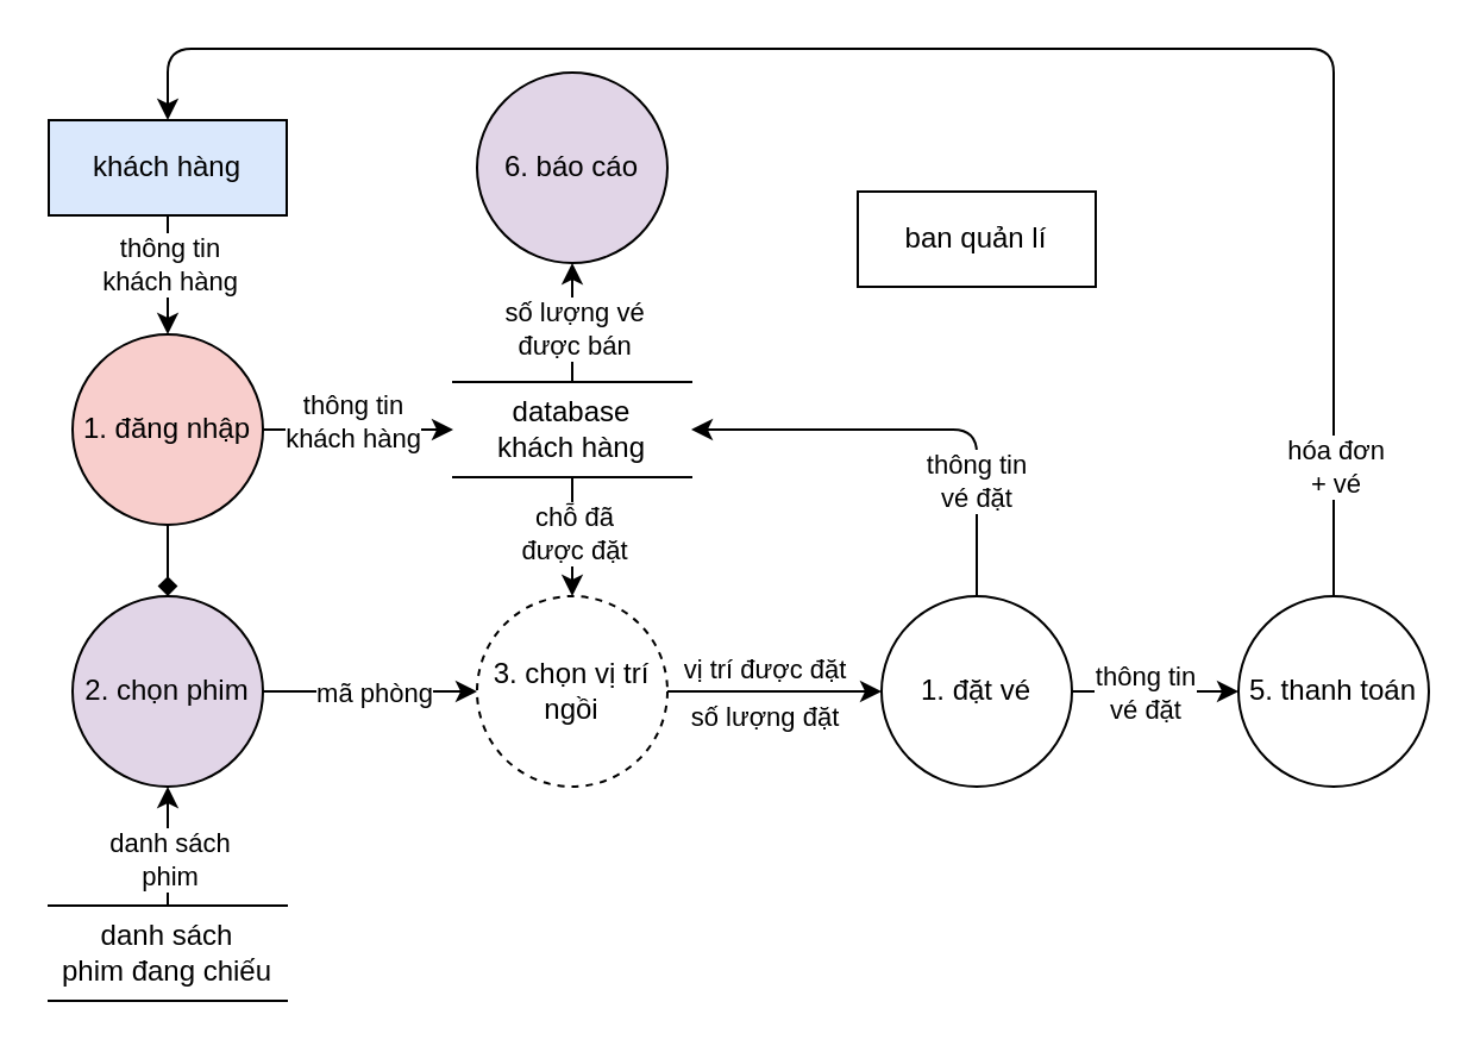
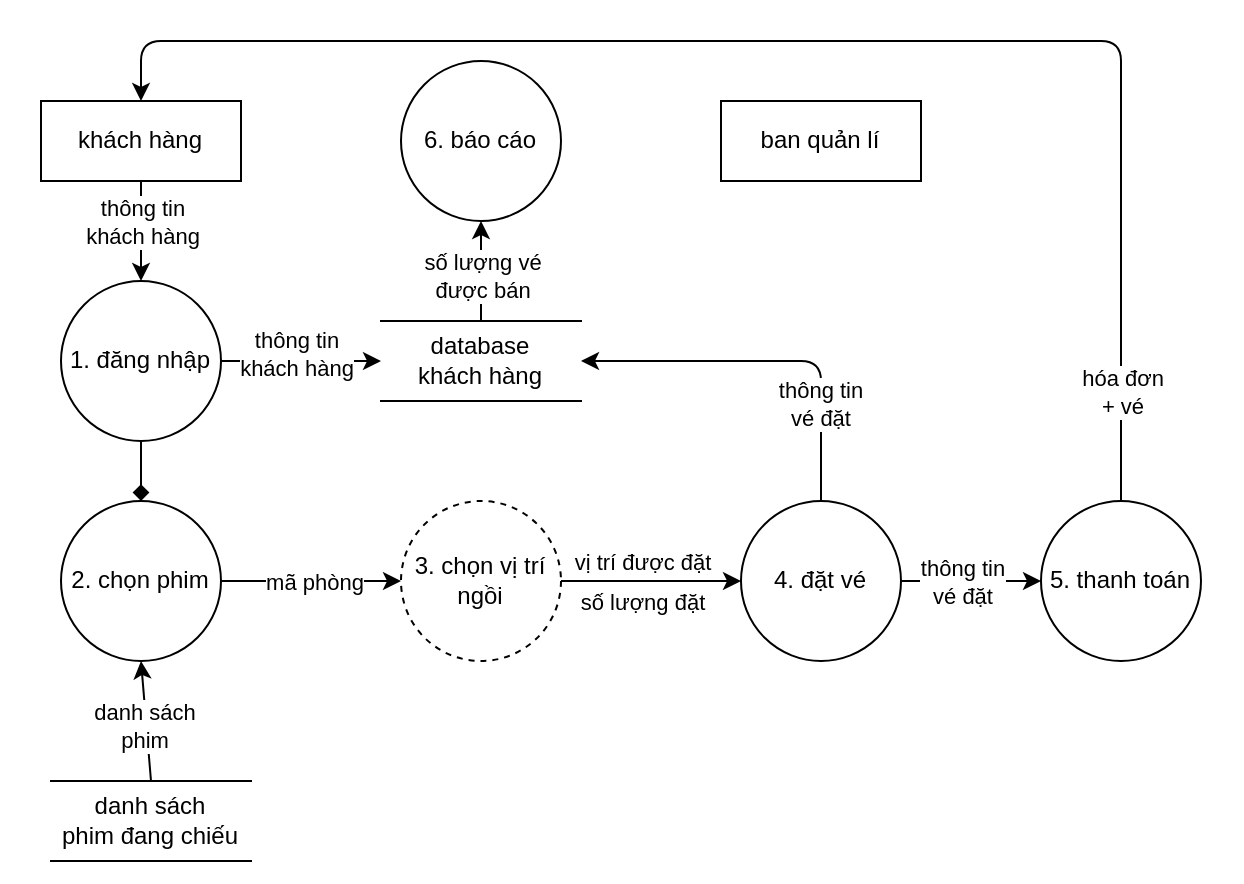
- <mxCell id="3" value="khách hàng" style="rounded=0;whiteSpace=wrap;html=1;fillColor=#dae8fc;" parent="1" vertex="1"><mxGeometry x="20" y="50" width="100" height="40" as="geometry" /></mxCell>
+ <mxCell id="3" value="khách hàng" style="rounded=0;whiteSpace=wrap;html=1;" parent="1" vertex="1"><mxGeometry x="20" y="50" width="100" height="40" as="geometry" /></mxCell>
- <mxCell id="25" value="6. báo cáo" style="ellipse;whiteSpace=wrap;html=1;aspect=fixed;shadow=0;fillColor=#e1d5e7;" parent="1" vertex="1"><mxGeometry x="200" y="30" width="80" height="80" as="geometry" /></mxCell>
+ <mxCell id="25" value="6. báo cáo" style="ellipse;whiteSpace=wrap;html=1;aspect=fixed;shadow=0;" parent="1" vertex="1"><mxGeometry x="200" y="30" width="80" height="80" as="geometry" /></mxCell>
- <mxCell id="28" value="ban quản lí" style="rounded=0;whiteSpace=wrap;html=1;shadow=0;" parent="1" vertex="1"><mxGeometry x="360" y="80" width="100" height="40" as="geometry" /></mxCell>
+ <mxCell id="28" value="ban quản lí" style="rounded=0;whiteSpace=wrap;html=1;shadow=0;" parent="1" vertex="1"><mxGeometry x="360" y="50" width="100" height="40" as="geometry" /></mxCell>
- <mxCell id="6" value="1. đăng nhập" style="ellipse;whiteSpace=wrap;html=1;aspect=fixed;fillColor=#f8cecc;" parent="1" vertex="1"><mxGeometry x="30" y="140" width="80" height="80" as="geometry" /></mxCell>
+ <mxCell id="6" value="1. đăng nhập" style="ellipse;whiteSpace=wrap;html=1;aspect=fixed;" parent="1" vertex="1"><mxGeometry x="30" y="140" width="80" height="80" as="geometry" /></mxCell>
- <mxCell id="18" value="" style="endArrow=classic;html=1;exitX=0.5;exitY=1;exitDx=0;exitDy=0;entryX=0.5;entryY=0;entryDx=0;entryDy=0;" parent="1" source="7" target="12" edge="1"><mxGeometry width="50" height="50" relative="1" as="geometry"><mxPoint x="150" y="260" as="sourcePoint" /><mxPoint x="200" y="210" as="targetPoint" /></mxGeometry></mxCell>
- <mxCell id="19" value="chỗ đã&lt;br&gt;được đặt" style="edgeLabel;html=1;align=center;verticalAlign=middle;resizable=0;points=[];" parent="18" vertex="1" connectable="0"><mxGeometry x="0.433" y="-1" relative="1" as="geometry"><mxPoint x="1" y="-13" as="offset" /></mxGeometry></mxCell>
- <mxCell id="11" value="2. chọn phim" style="ellipse;whiteSpace=wrap;html=1;aspect=fixed;shadow=0;fillColor=#e1d5e7;" parent="1" vertex="1"><mxGeometry x="30" y="250" width="80" height="80" as="geometry" /></mxCell>
+ <mxCell id="11" value="2. chọn phim" style="ellipse;whiteSpace=wrap;html=1;aspect=fixed;shadow=0;" parent="1" vertex="1"><mxGeometry x="30" y="250" width="80" height="80" as="geometry" /></mxCell>
- <mxCell id="2" value="1. đặt vé" style="ellipse;whiteSpace=wrap;html=1;aspect=fixed;" parent="1" vertex="1"><mxGeometry x="370" y="250" width="80" height="80" as="geometry" /></mxCell>
+ <mxCell id="2" value="4. đặt vé" style="ellipse;whiteSpace=wrap;html=1;aspect=fixed;" parent="1" vertex="1"><mxGeometry x="370" y="250" width="80" height="80" as="geometry" /></mxCell>
- <mxCell id="8" value="danh sách&lt;br&gt;phim đang chiếu" style="shape=partialRectangle;whiteSpace=wrap;html=1;left=0;right=0;fillColor=none;shadow=0;" parent="1" vertex="1"><mxGeometry x="20" y="380" width="100" height="40" as="geometry" /></mxCell>
+ <mxCell id="8" value="danh sách&lt;br&gt;phim đang chiếu" style="shape=partialRectangle;whiteSpace=wrap;html=1;left=0;right=0;fillColor=none;shadow=0;" parent="1" vertex="1"><mxGeometry x="25" y="390" width="100" height="40" as="geometry" /></mxCell>
